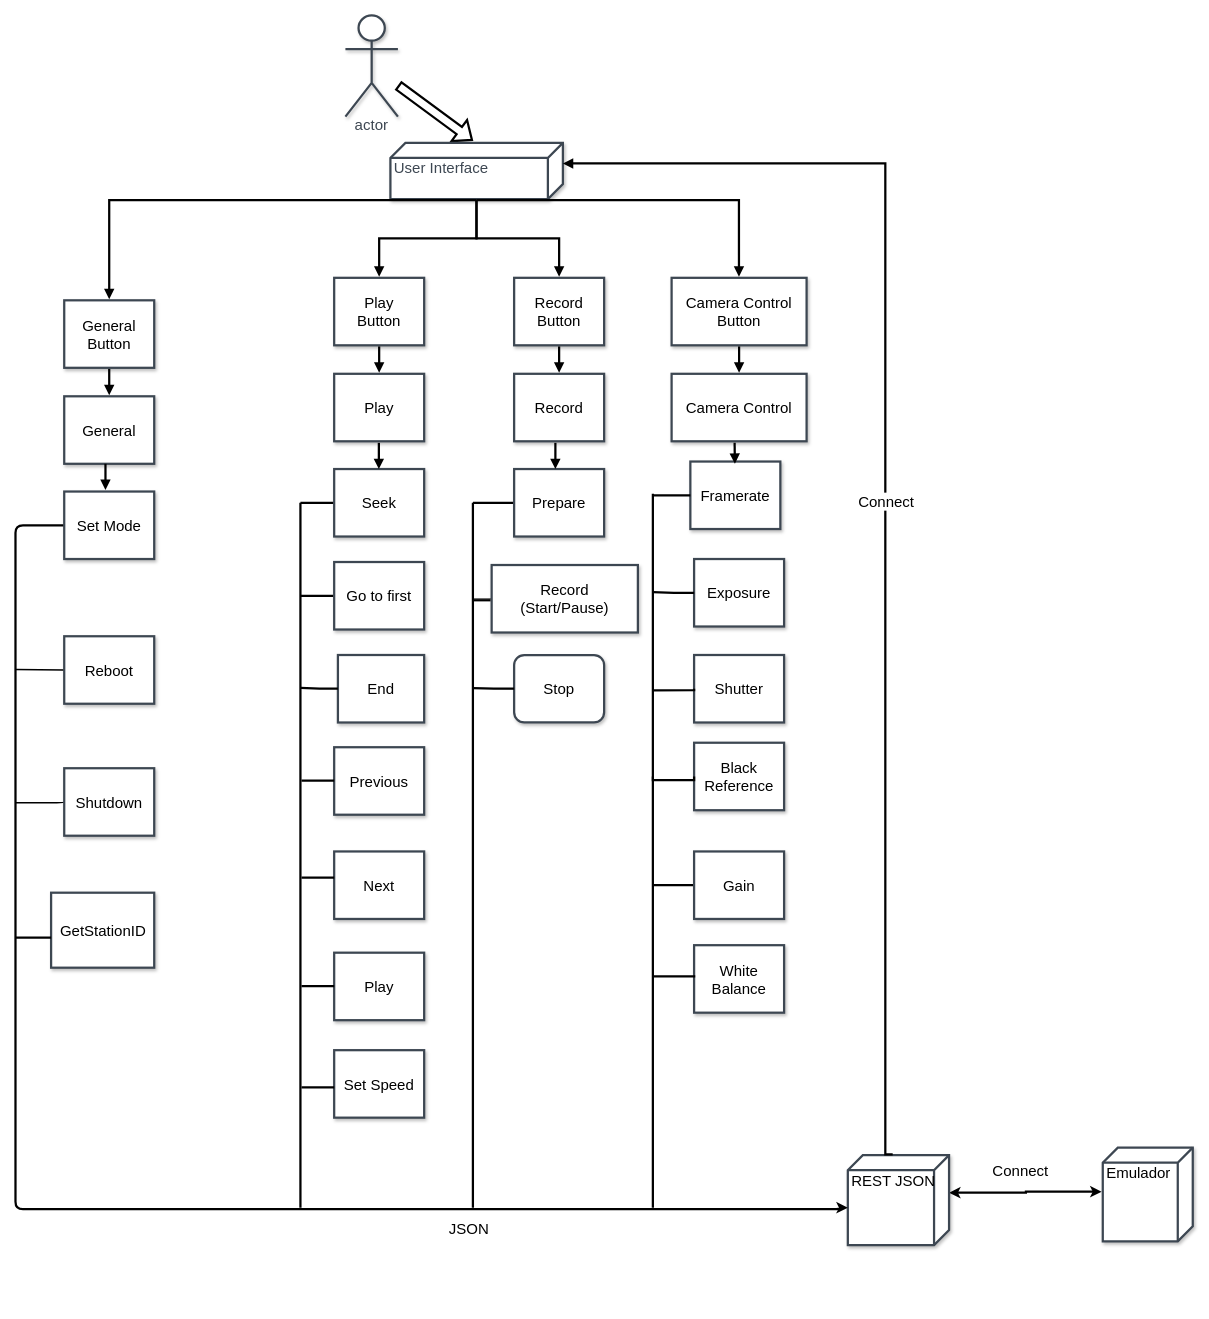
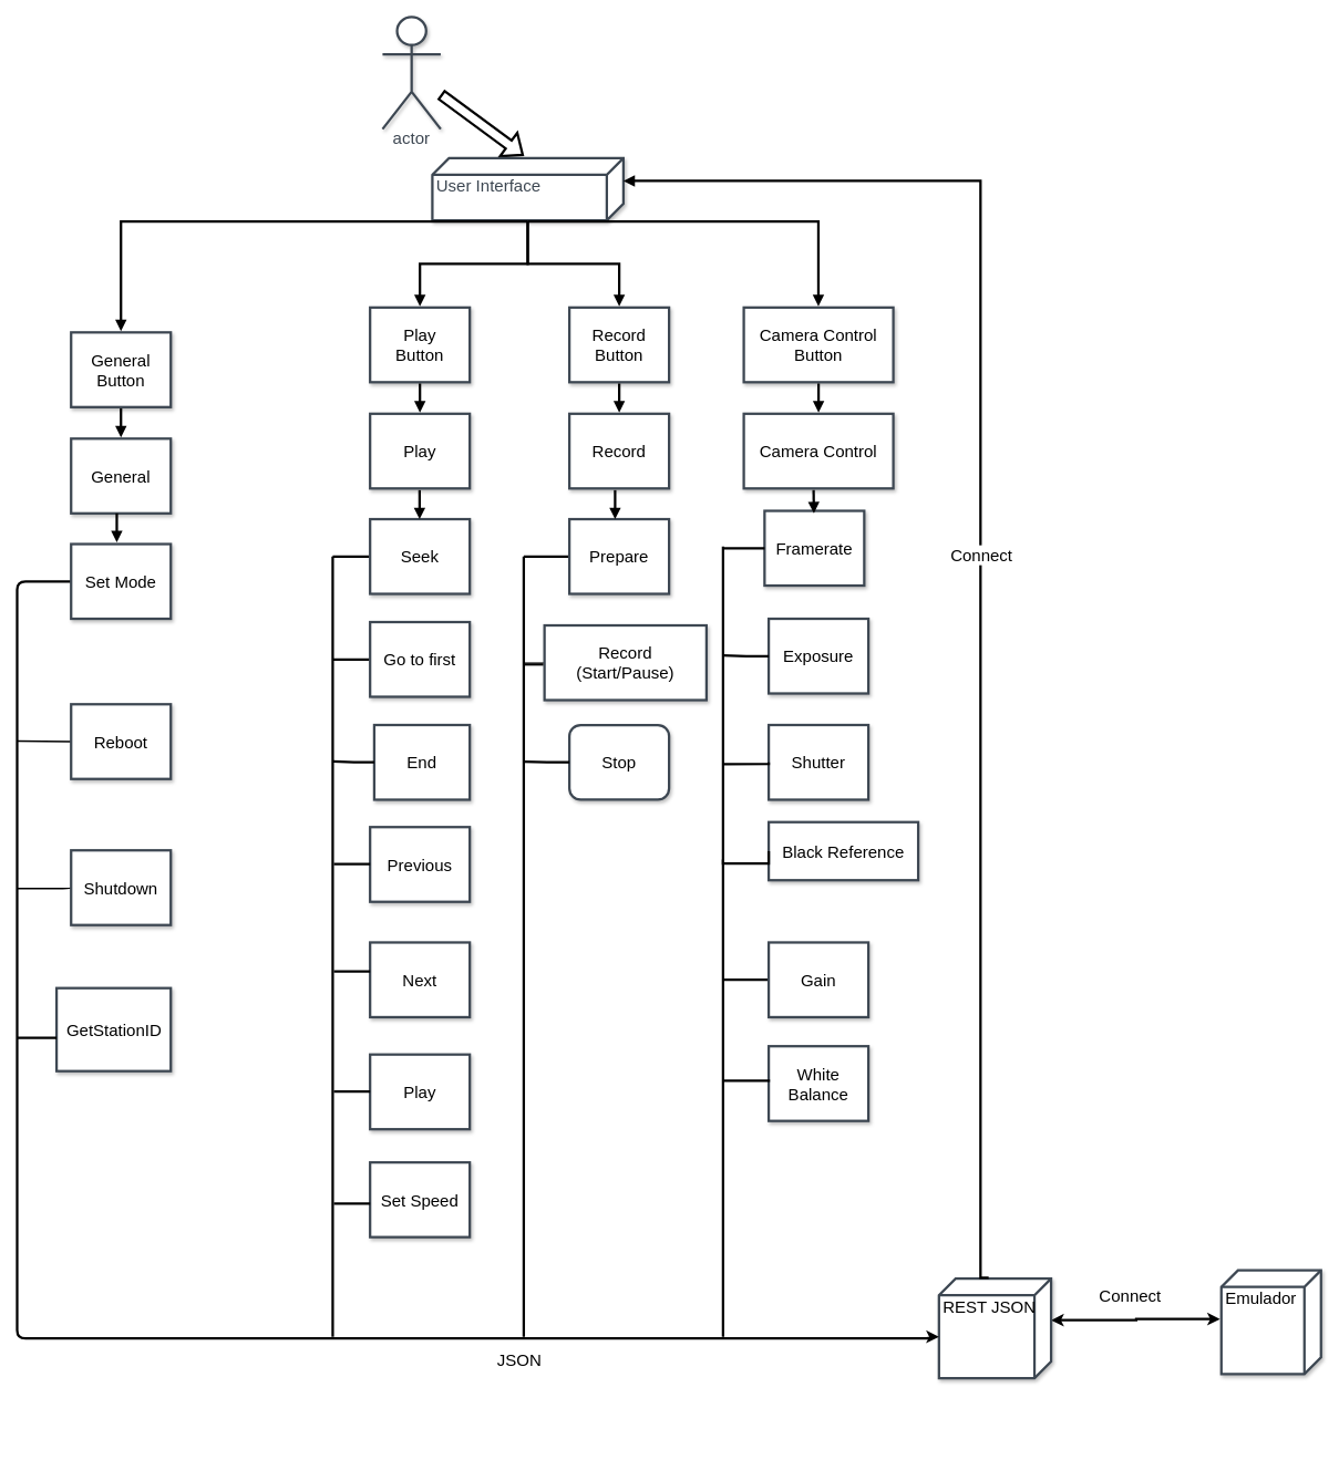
- <mxCell id="48" value="Black Reference" style="html=1;overflow=block;blockSpacing=1;whiteSpace=wrap;;whiteSpace=wrap;fontSize=20;align=center;spacing=9;strokeColor=#3d4752;strokeOpacity=100;fillOpacity=100;shadow=1;fillColor=#ffffff;strokeWidth=3;" parent="1" vertex="1"><mxGeometry x="925" y="990" width="120" height="90" as="geometry" /></mxCell>
+ <mxCell id="48" value="Black Reference" style="html=1;overflow=block;blockSpacing=1;whiteSpace=wrap;;whiteSpace=wrap;fontSize=20;align=center;spacing=9;strokeColor=#3d4752;strokeOpacity=100;fillOpacity=100;shadow=1;fillColor=#ffffff;strokeWidth=3;" parent="1" vertex="1"><mxGeometry x="925" y="990" width="180" height="70" as="geometry" /></mxCell>
